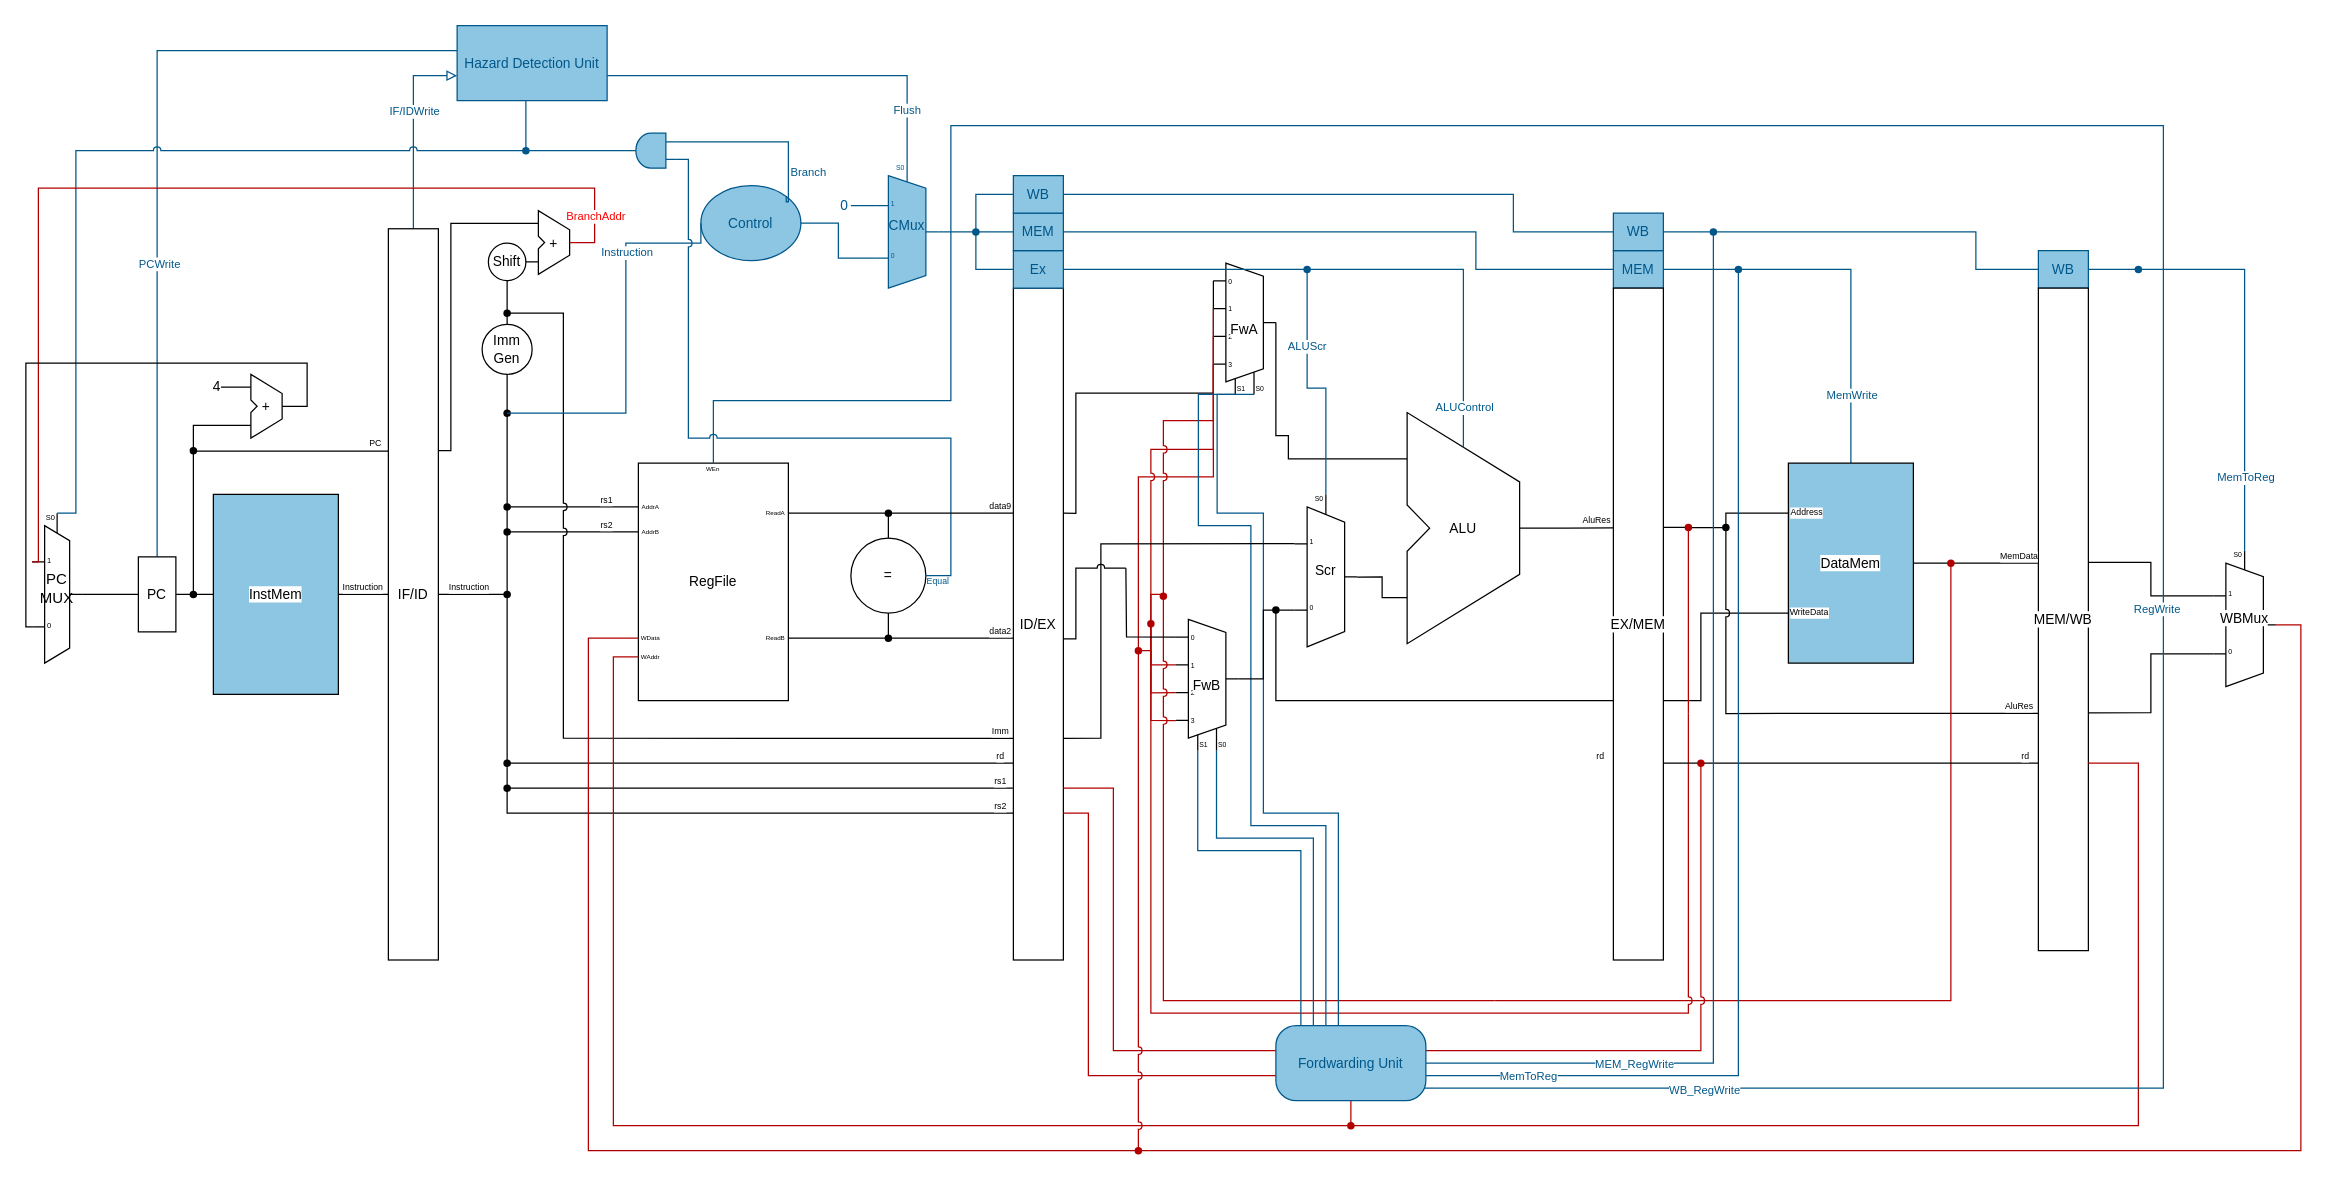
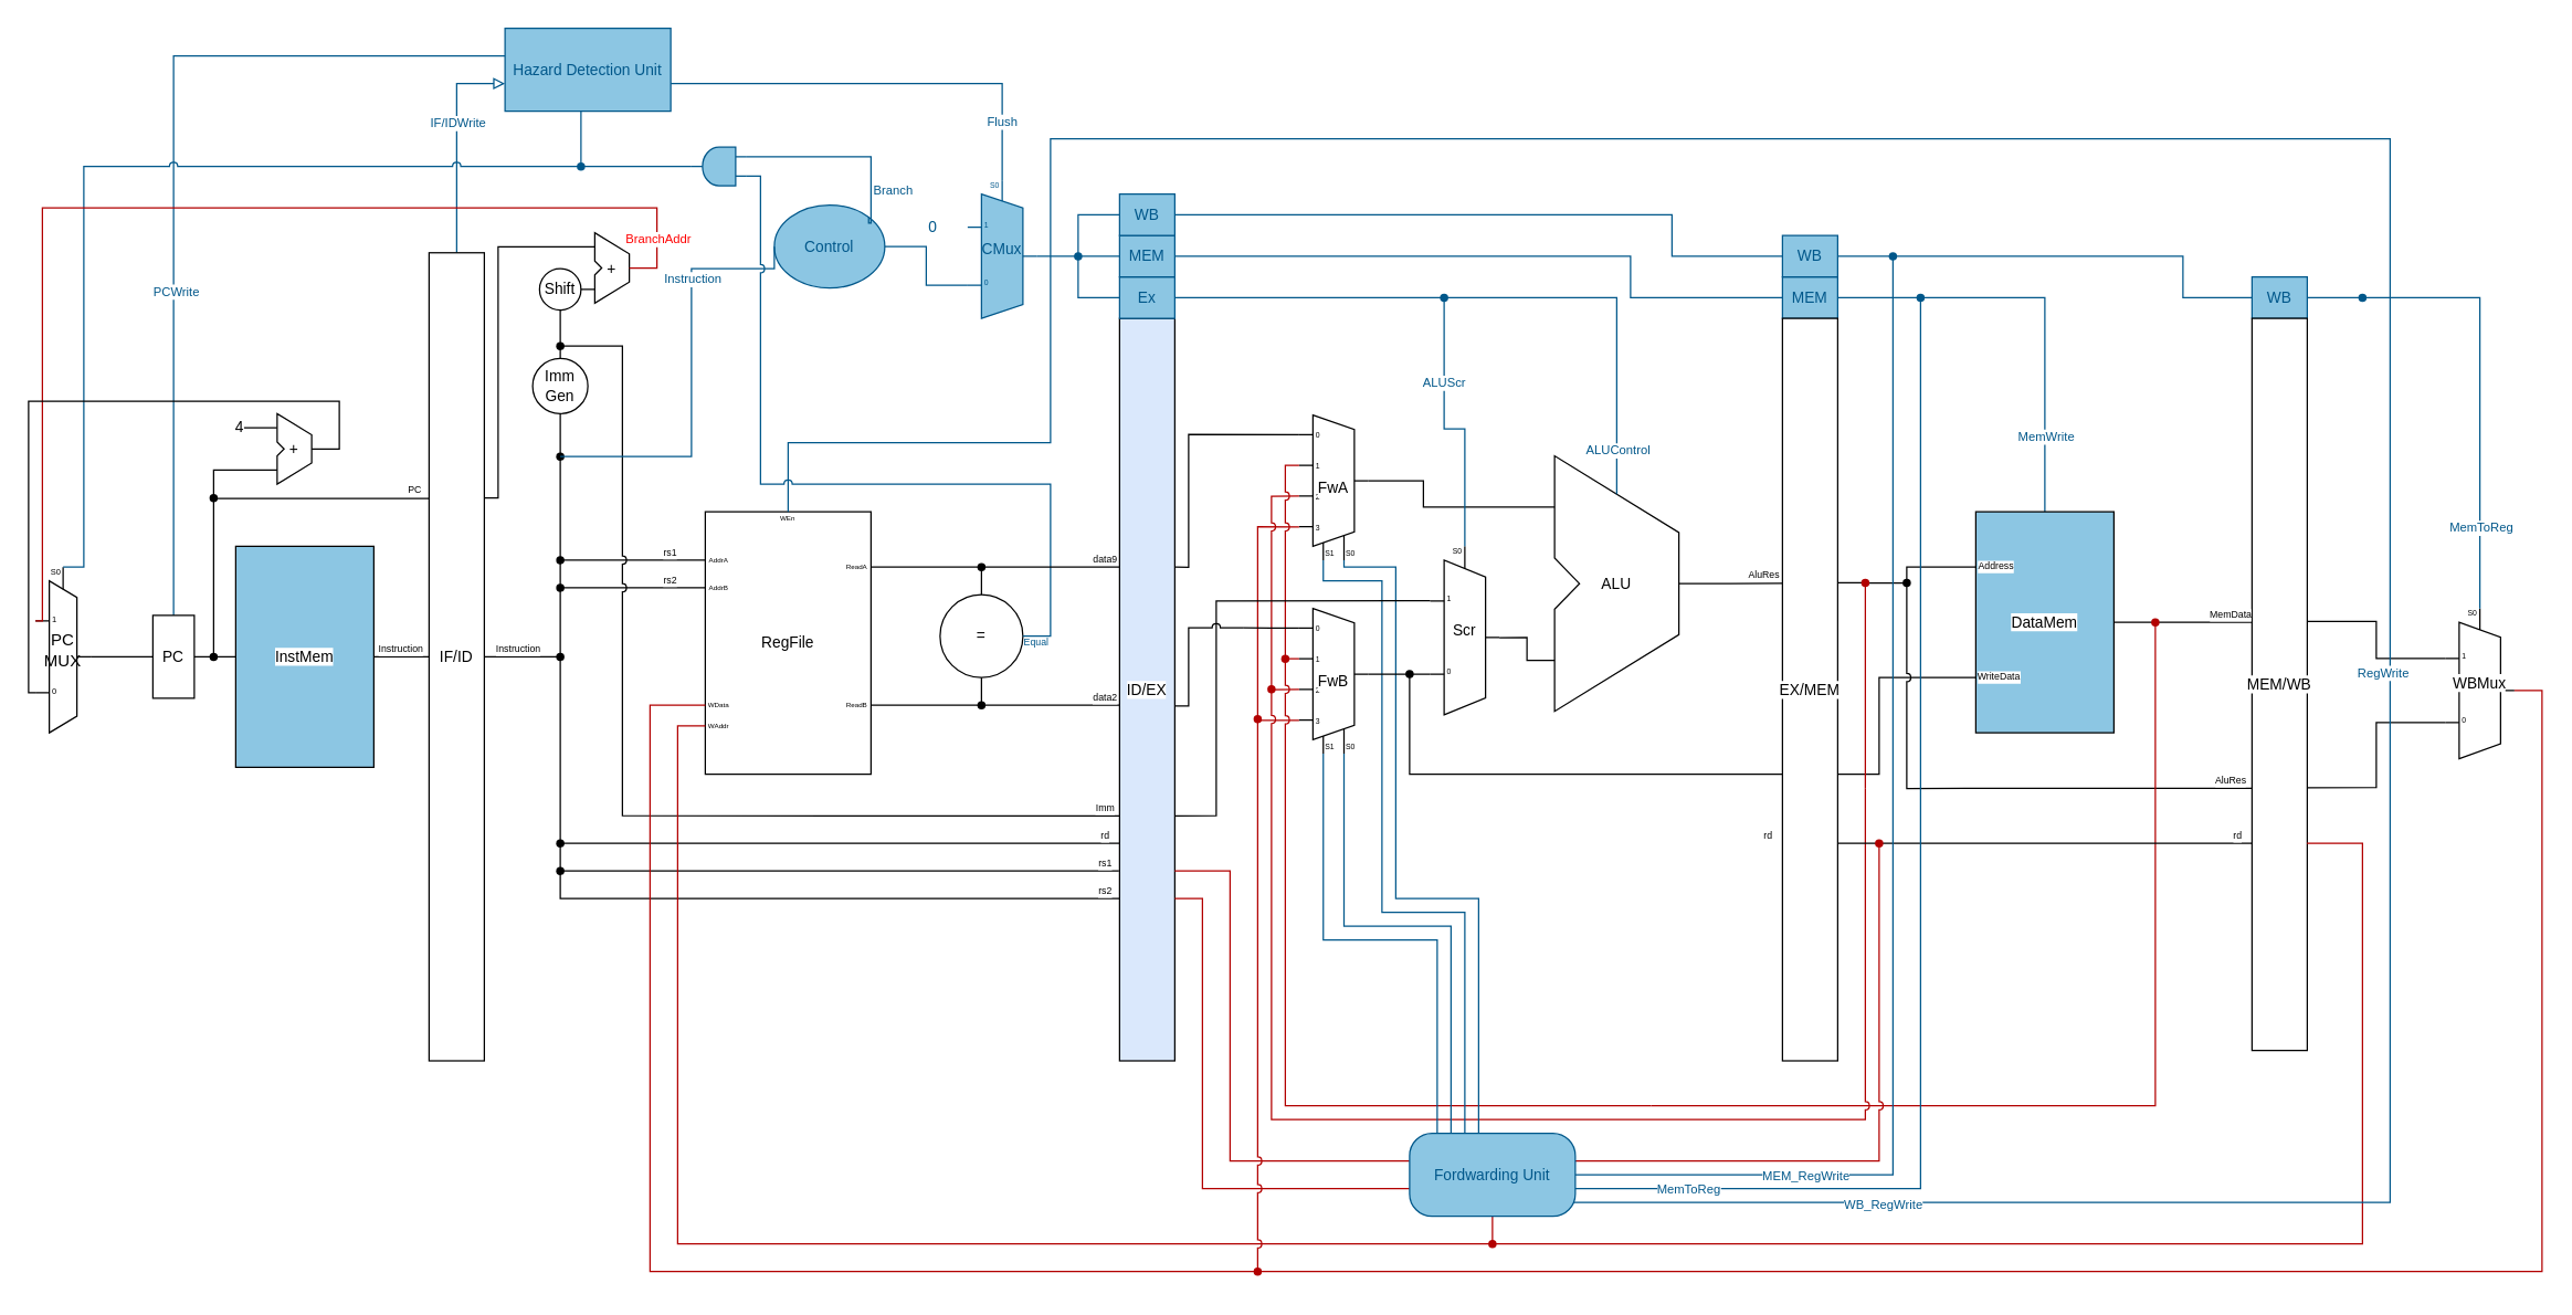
- <mxCell id="111" style="edgeStyle=orthogonalEdgeStyle;rounded=0;orthogonalLoop=1;jettySize=auto;html=1;exitX=1;exitY=0.5;exitDx=0;exitDy=0;entryX=1;entryY=0.63;entryDx=0;entryDy=3;entryPerimeter=0;strokeColor=#00578a;align=center;verticalAlign=middle;fontFamily=Helvetica;fontSize=11;fontColor=#00578a;labelBackgroundColor=none;endArrow=none;endFill=0;endSize=6;targetPerimeterSpacing=0;fillColor=#8cc6e3;" parent="1" source="110" target="94" edge="1"><mxGeometry relative="1" as="geometry" /></mxCell>
- <mxCell id="119" value="FwA" style="shadow=0;dashed=0;align=center;html=1;strokeWidth=1;shape=mxgraph.electrical.abstract.mux2;whiteSpace=wrap;strokeColor=default;verticalAlign=middle;fontFamily=Helvetica;fontSize=11;fontColor=default;labelBackgroundColor=default;fillColor=default;selectorPins=2;" parent="1" vertex="1"><mxGeometry x="970" y="210" width="50" height="105" as="geometry" /></mxCell>
+ <mxCell id="119" value="FwA" style="shadow=0;dashed=0;align=center;html=1;strokeWidth=1;shape=mxgraph.electrical.abstract.mux2;whiteSpace=wrap;strokeColor=default;verticalAlign=middle;fontFamily=Helvetica;fontSize=11;fontColor=default;labelBackgroundColor=default;fillColor=default;selectorPins=2;" parent="1" vertex="1"><mxGeometry x="940" y="300" width="50" height="105" as="geometry" /></mxCell>
- <mxCell id="28" value="ID/EX" style="rounded=0;whiteSpace=wrap;html=1;fontFamily=Helvetica;fontSize=11;fontColor=default;labelBackgroundColor=default;" parent="1" vertex="1"><mxGeometry x="810" y="230" width="40" height="537.5" as="geometry" /></mxCell>
+ <mxCell id="28" value="ID/EX" style="rounded=0;whiteSpace=wrap;html=1;fontFamily=Helvetica;fontSize=11;fontColor=default;labelBackgroundColor=default;fillColor=#dae8fc;" parent="1" vertex="1"><mxGeometry x="810" y="230" width="40" height="537.5" as="geometry" /></mxCell>
- <mxCell id="121" value="FwB" style="shadow=0;dashed=0;align=center;html=1;strokeWidth=1;shape=mxgraph.electrical.abstract.mux2;whiteSpace=wrap;strokeColor=default;verticalAlign=middle;fontFamily=Helvetica;fontSize=11;fontColor=default;labelBackgroundColor=default;fillColor=default;selectorPins=2;" parent="1" vertex="1"><mxGeometry x="940" y="495" width="50" height="105" as="geometry" /></mxCell>
+ <mxCell id="121" value="FwB" style="shadow=0;dashed=0;align=center;html=1;strokeWidth=1;shape=mxgraph.electrical.abstract.mux2;whiteSpace=wrap;strokeColor=default;verticalAlign=middle;fontFamily=Helvetica;fontSize=11;fontColor=default;labelBackgroundColor=default;fillColor=default;selectorPins=2;" parent="1" vertex="1"><mxGeometry x="940" y="440" width="50" height="105" as="geometry" /></mxCell>
